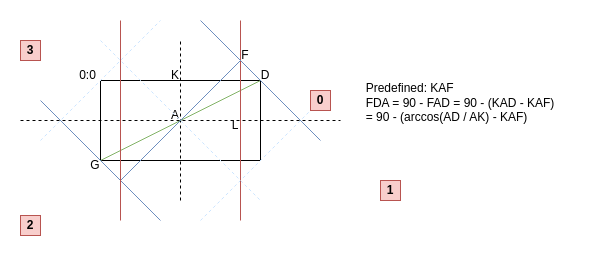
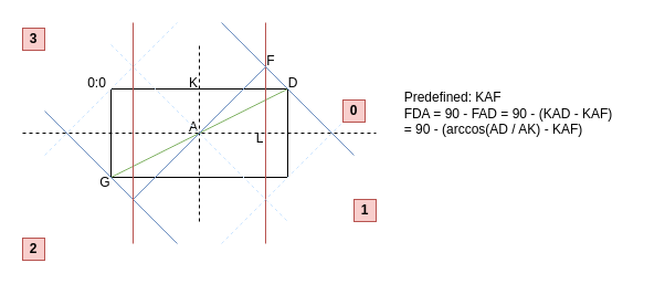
- <mxCell id="23" value="3" style="text;html=1;align=center;verticalAlign=middle;whiteSpace=wrap;rounded=0;fontStyle=1;fillColor=#f8cecc;strokeColor=#b85450;" parent="1" vertex="1"><mxGeometry x="20" y="40" width="20" height="20" as="geometry" /></mxCell>
+ <mxCell id="23" value="3" style="text;html=1;align=center;verticalAlign=middle;whiteSpace=wrap;rounded=0;fontStyle=1;fillColor=#f8cecc;strokeColor=#b85450;" parent="1" vertex="1"><mxGeometry x="20" y="25" width="20" height="20" as="geometry" /></mxCell>
- <mxCell id="21" value="1" style="text;html=1;align=center;verticalAlign=middle;whiteSpace=wrap;rounded=0;fontStyle=1;fillColor=#f8cecc;strokeColor=#b85450;" parent="1" vertex="1"><mxGeometry x="380" y="180" width="20" height="20" as="geometry" /></mxCell>
+ <mxCell id="21" value="1" style="text;html=1;align=center;verticalAlign=middle;whiteSpace=wrap;rounded=0;fontStyle=1;fillColor=#f8cecc;strokeColor=#b85450;" parent="1" vertex="1"><mxGeometry x="320" y="180" width="20" height="20" as="geometry" /></mxCell>
